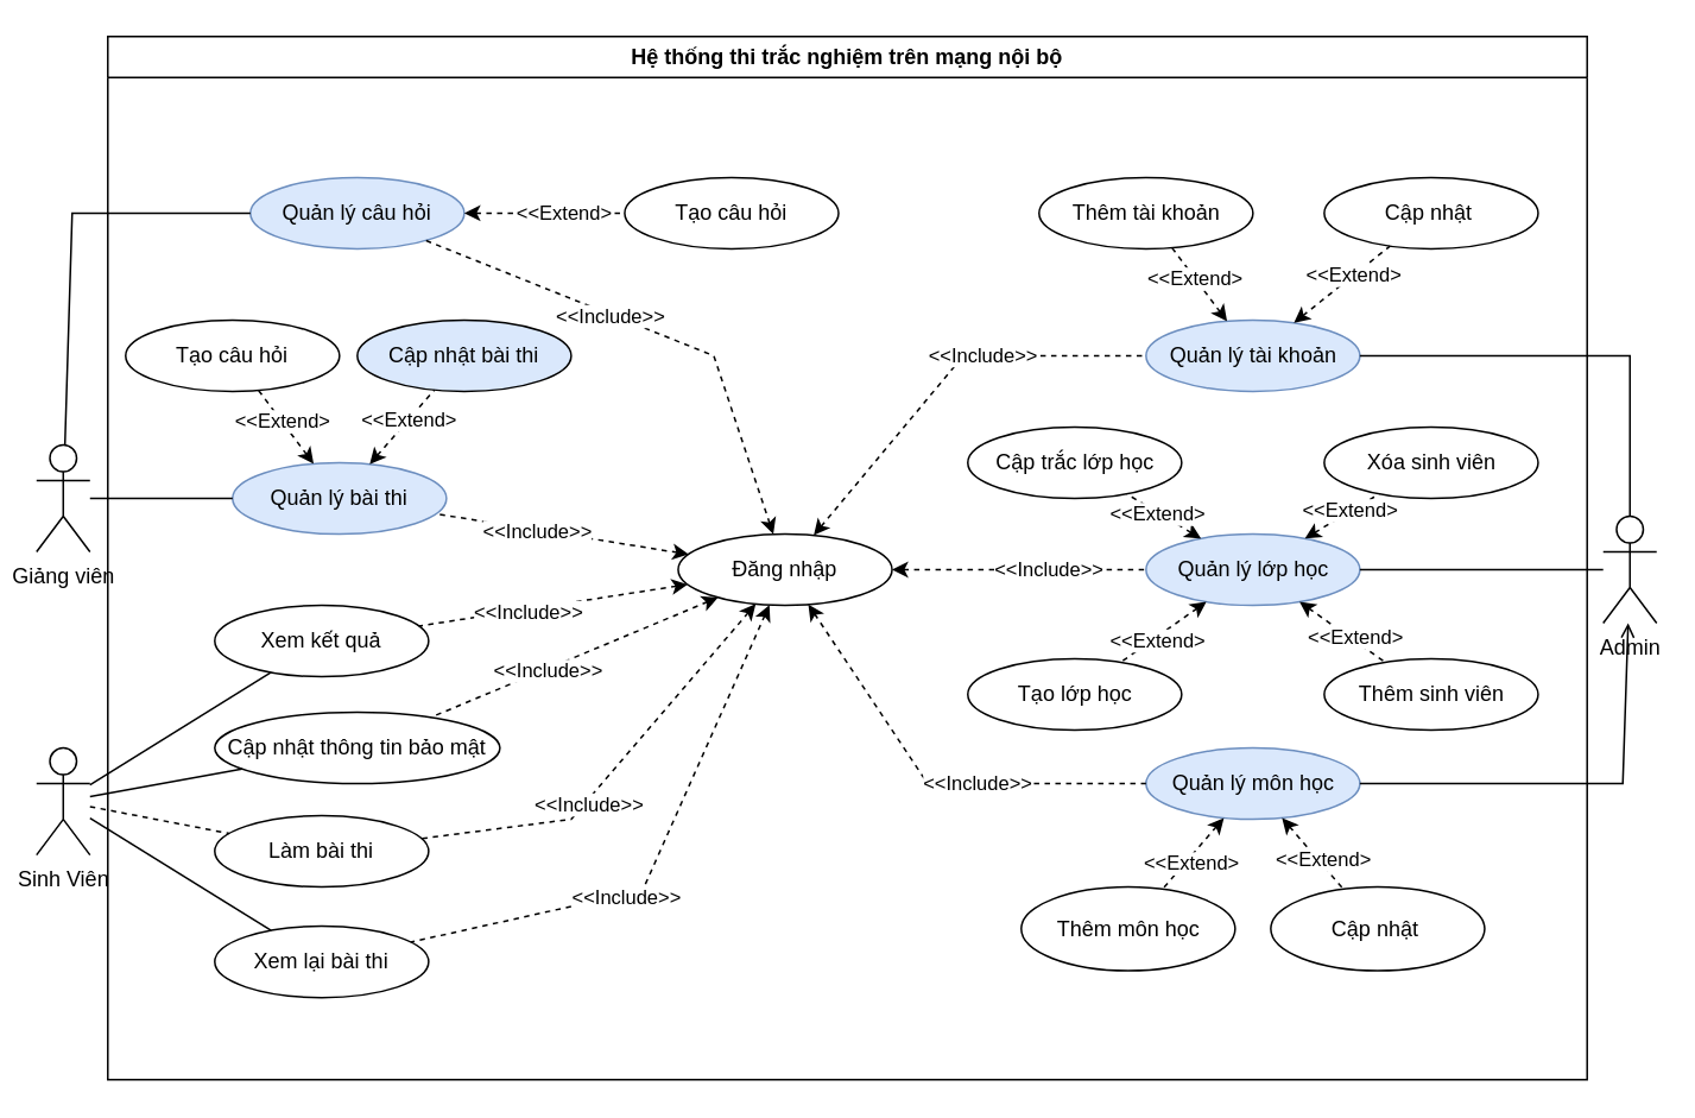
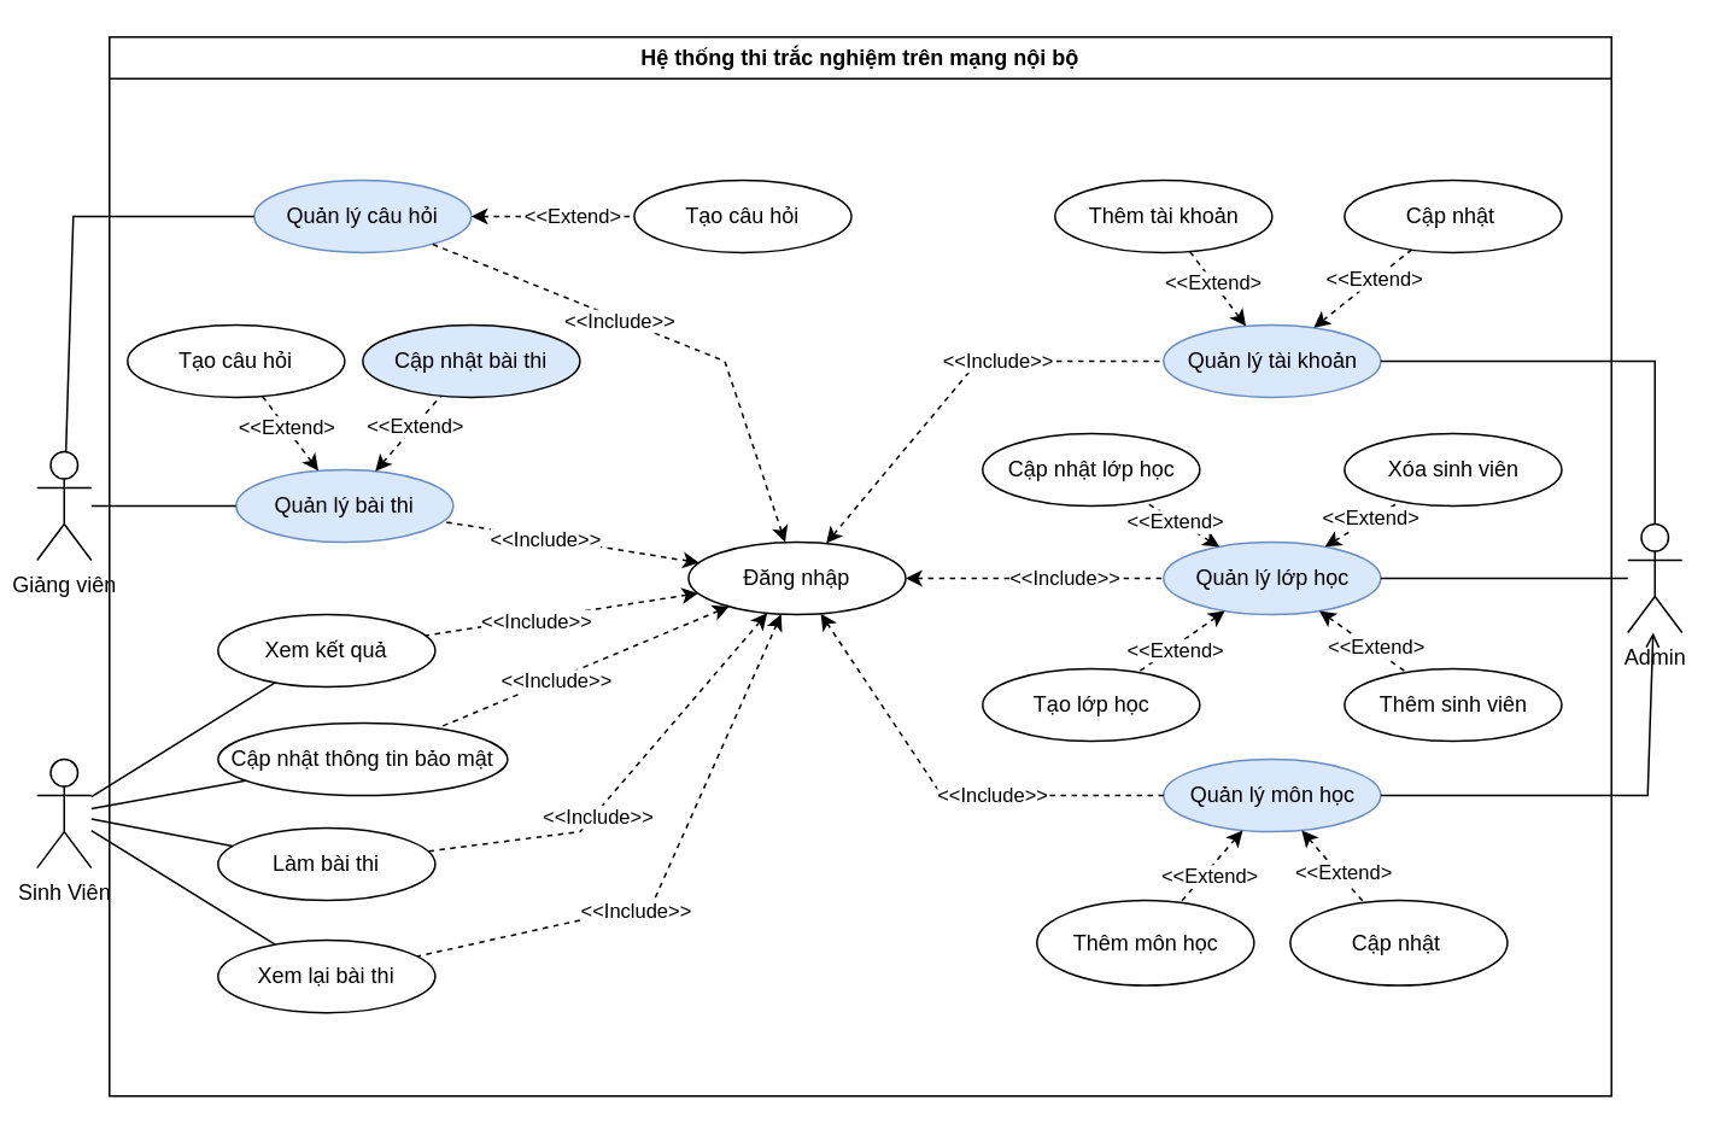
- <mxCell id="15" value="Cập trắc lớp học" style="ellipse;whiteSpace=wrap;html=1;" parent="1" vertex="1"><mxGeometry x="542.5" y="239" width="120" height="40" as="geometry" /></mxCell>
+ <mxCell id="15" value="Cập nhật lớp học" style="ellipse;whiteSpace=wrap;html=1;" parent="1" vertex="1"><mxGeometry x="542.5" y="239" width="120" height="40" as="geometry" /></mxCell>
- <mxCell id="59" value="" style="endArrow=none;html=1;rounded=0;dashed=1;" parent="1" source="2" target="6" edge="1"><mxGeometry width="50" height="50" relative="1" as="geometry"><mxPoint x="180" y="389" as="sourcePoint" /><mxPoint x="230" y="339" as="targetPoint" /></mxGeometry></mxCell>
+ <mxCell id="59" value="" style="endArrow=none;html=1;rounded=0;" parent="1" source="2" target="6" edge="1"><mxGeometry width="50" height="50" relative="1" as="geometry"><mxPoint x="180" y="389" as="sourcePoint" /><mxPoint x="230" y="339" as="targetPoint" /></mxGeometry></mxCell>
